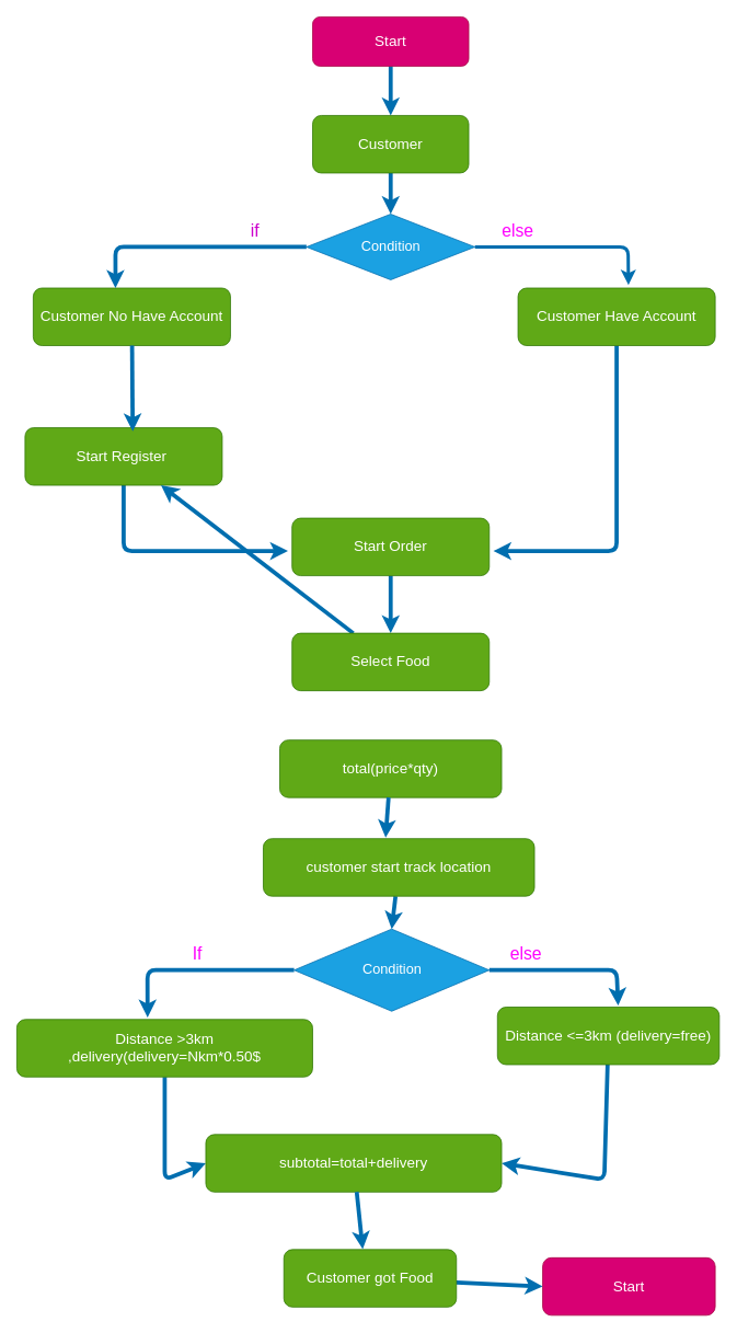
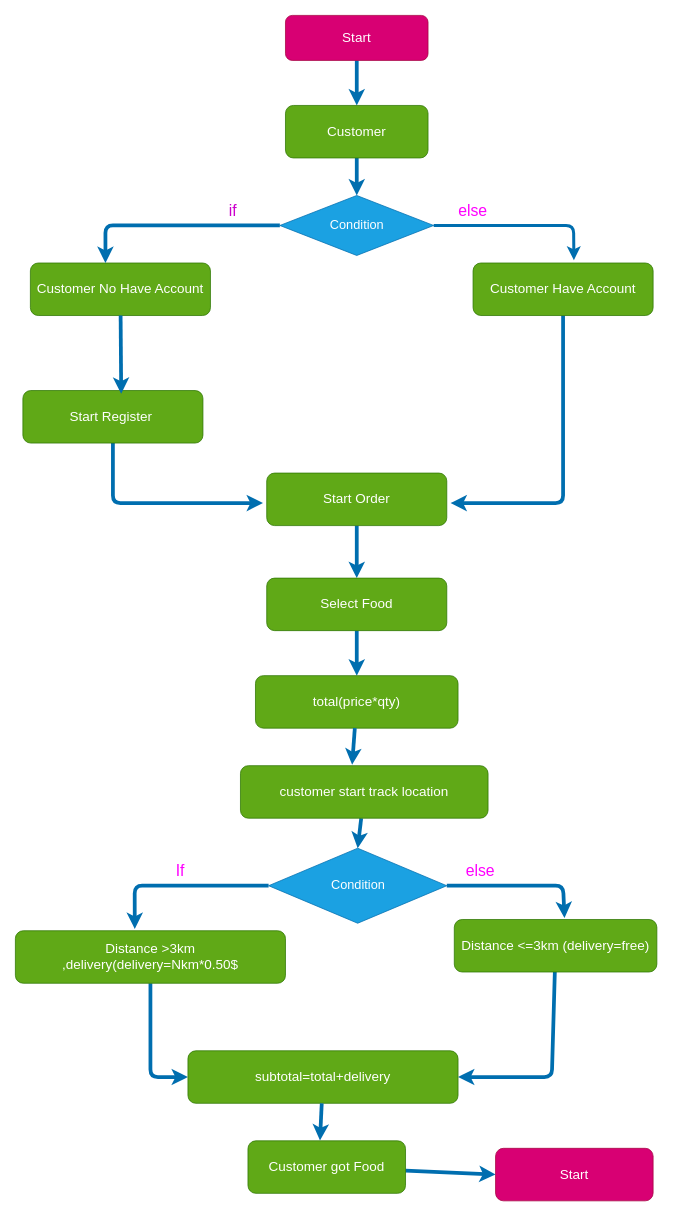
- <mxCell id="19" style="edgeStyle=none;html=1;strokeWidth=5;fillColor=#1ba1e2;strokeColor=#006EAF;" edge="1" parent="1" source="20" target="15"><mxGeometry relative="1" as="geometry" /></mxCell>
+ <mxCell id="19" style="edgeStyle=none;html=1;entryX=0.5;entryY=0;entryDx=0;entryDy=0;strokeWidth=5;fillColor=#1ba1e2;strokeColor=#006EAF;" edge="1" parent="1" source="20" target="21"><mxGeometry relative="1" as="geometry" /></mxCell>
- <mxCell id="34" value="&lt;span style=&quot;font-size: 18px;&quot;&gt;subtotal=total+delivery&lt;/span&gt;" style="rounded=1;whiteSpace=wrap;html=1;fillColor=#60a917;strokeColor=#2D7600;fontColor=#ffffff;" vertex="1" parent="1"><mxGeometry x="250" y="1380" width="360" height="70" as="geometry" /></mxCell>
+ <mxCell id="34" value="&lt;span style=&quot;font-size: 18px;&quot;&gt;subtotal=total+delivery&lt;/span&gt;" style="rounded=1;whiteSpace=wrap;html=1;fillColor=#60a917;strokeColor=#2D7600;fontColor=#ffffff;" vertex="1" parent="1"><mxGeometry x="250" y="1400" width="360" height="70" as="geometry" /></mxCell>
- <mxCell id="36" value="&lt;span style=&quot;font-size: 18px;&quot;&gt;Customer got Food&lt;/span&gt;" style="rounded=1;whiteSpace=wrap;html=1;fillColor=#60a917;strokeColor=#2D7600;fontColor=#ffffff;" vertex="1" parent="1"><mxGeometry x="345" y="1520" width="210" height="70" as="geometry" /></mxCell>
+ <mxCell id="36" value="&lt;span style=&quot;font-size: 18px;&quot;&gt;Customer got Food&lt;/span&gt;" style="rounded=1;whiteSpace=wrap;html=1;fillColor=#60a917;strokeColor=#2D7600;fontColor=#ffffff;" vertex="1" parent="1"><mxGeometry x="330" y="1520" width="210" height="70" as="geometry" /></mxCell>
